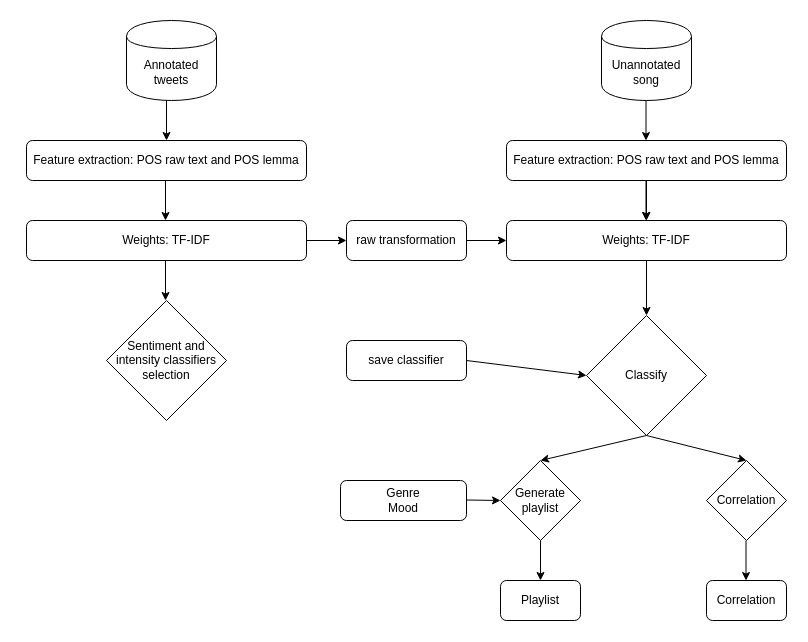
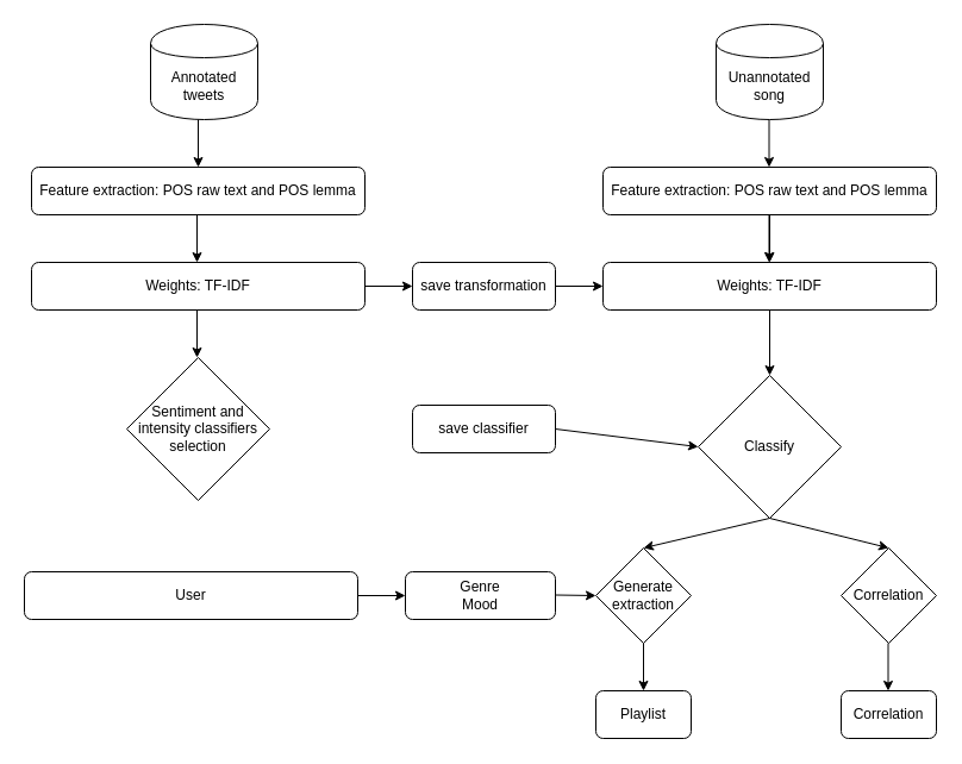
- <mxCell id="6" value="raw transformation" style="rounded=1;whiteSpace=wrap;html=1;" parent="1" vertex="1"><mxGeometry x="346" y="220" width="120" height="40" as="geometry" /></mxCell>
+ <mxCell id="6" value="save transformation" style="rounded=1;whiteSpace=wrap;html=1;" parent="1" vertex="1"><mxGeometry x="346" y="220" width="120" height="40" as="geometry" /></mxCell>
+ <mxCell id="26" value="User" style="rounded=1;whiteSpace=wrap;html=1;" parent="1" vertex="1"><mxGeometry x="20" y="480" width="280" height="40" as="geometry" /></mxCell>
+ <mxCell id="25" style="edgeStyle=orthogonalEdgeStyle;rounded=0;orthogonalLoop=1;jettySize=auto;html=1;exitX=1;exitY=0.5;exitDx=0;exitDy=0;" parent="1" source="26" target="13" edge="1"><mxGeometry relative="1" as="geometry" /></mxCell>
- <mxCell id="14" value="Generate playlist" style="rhombus;whiteSpace=wrap;html=1;" parent="1" vertex="1"><mxGeometry x="500" y="460" width="80" height="80" as="geometry" /></mxCell>
+ <mxCell id="14" value="Generate extraction" style="rhombus;whiteSpace=wrap;html=1;" parent="1" vertex="1"><mxGeometry x="500" y="460" width="80" height="80" as="geometry" /></mxCell>
